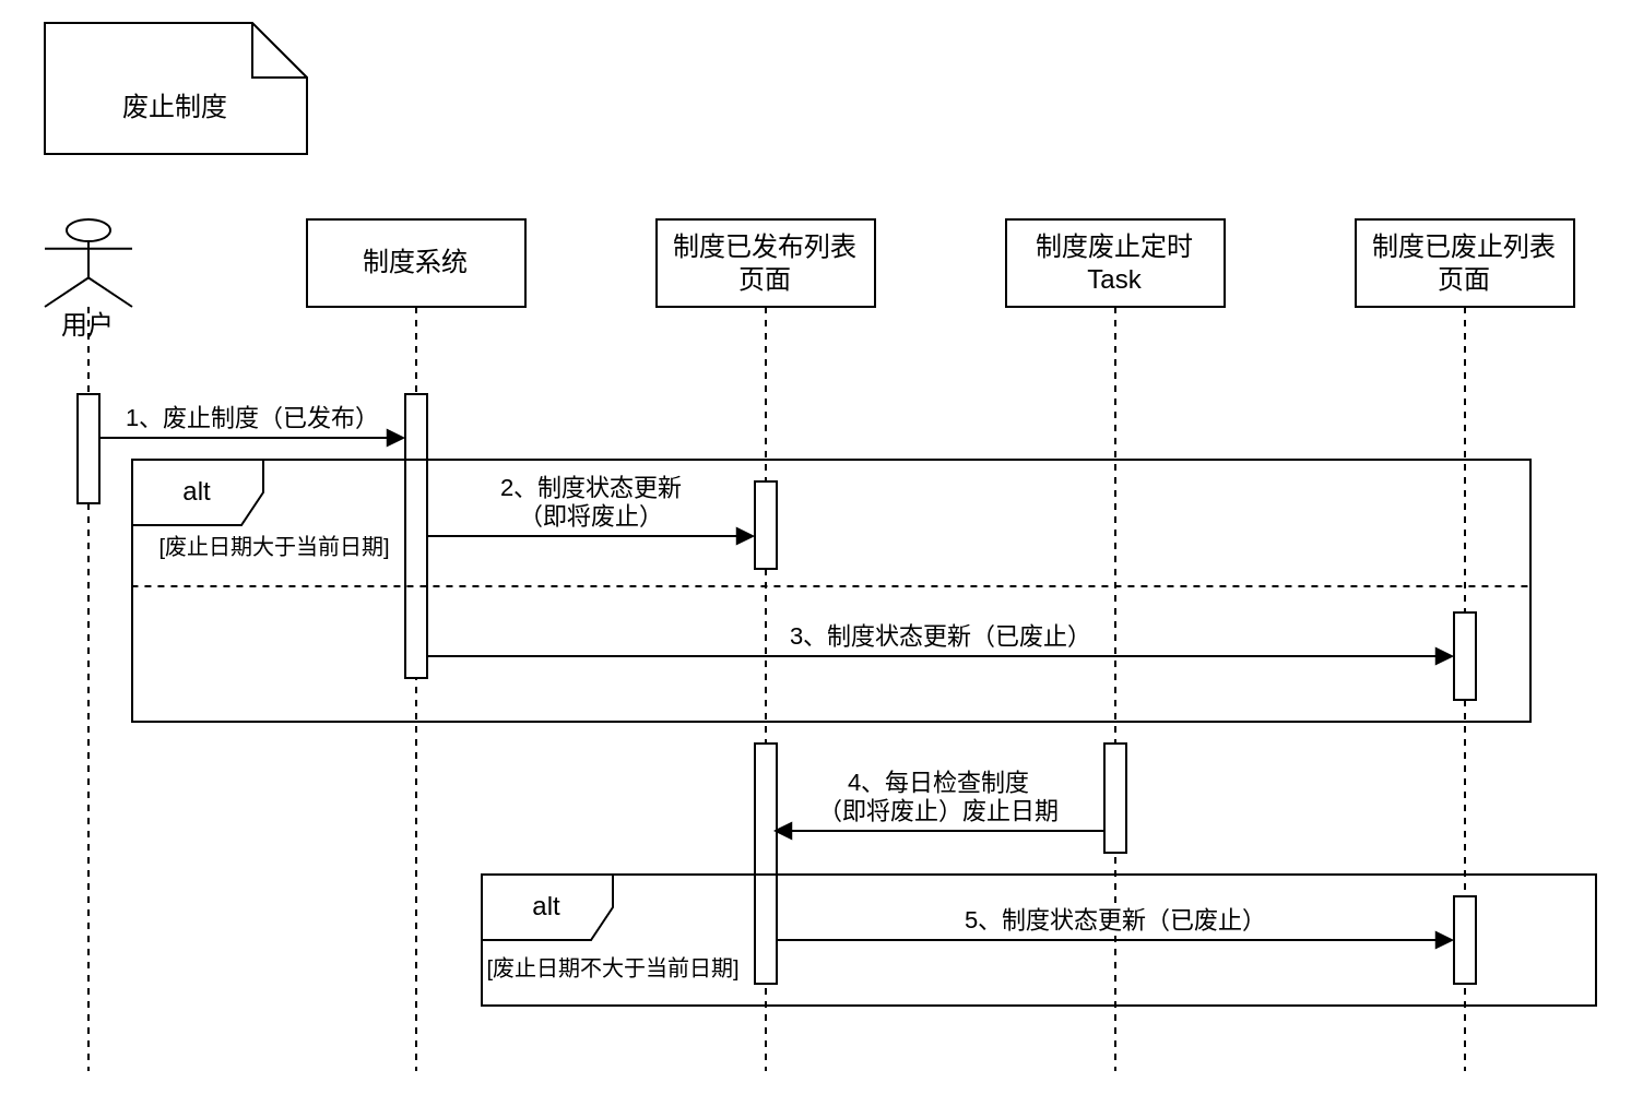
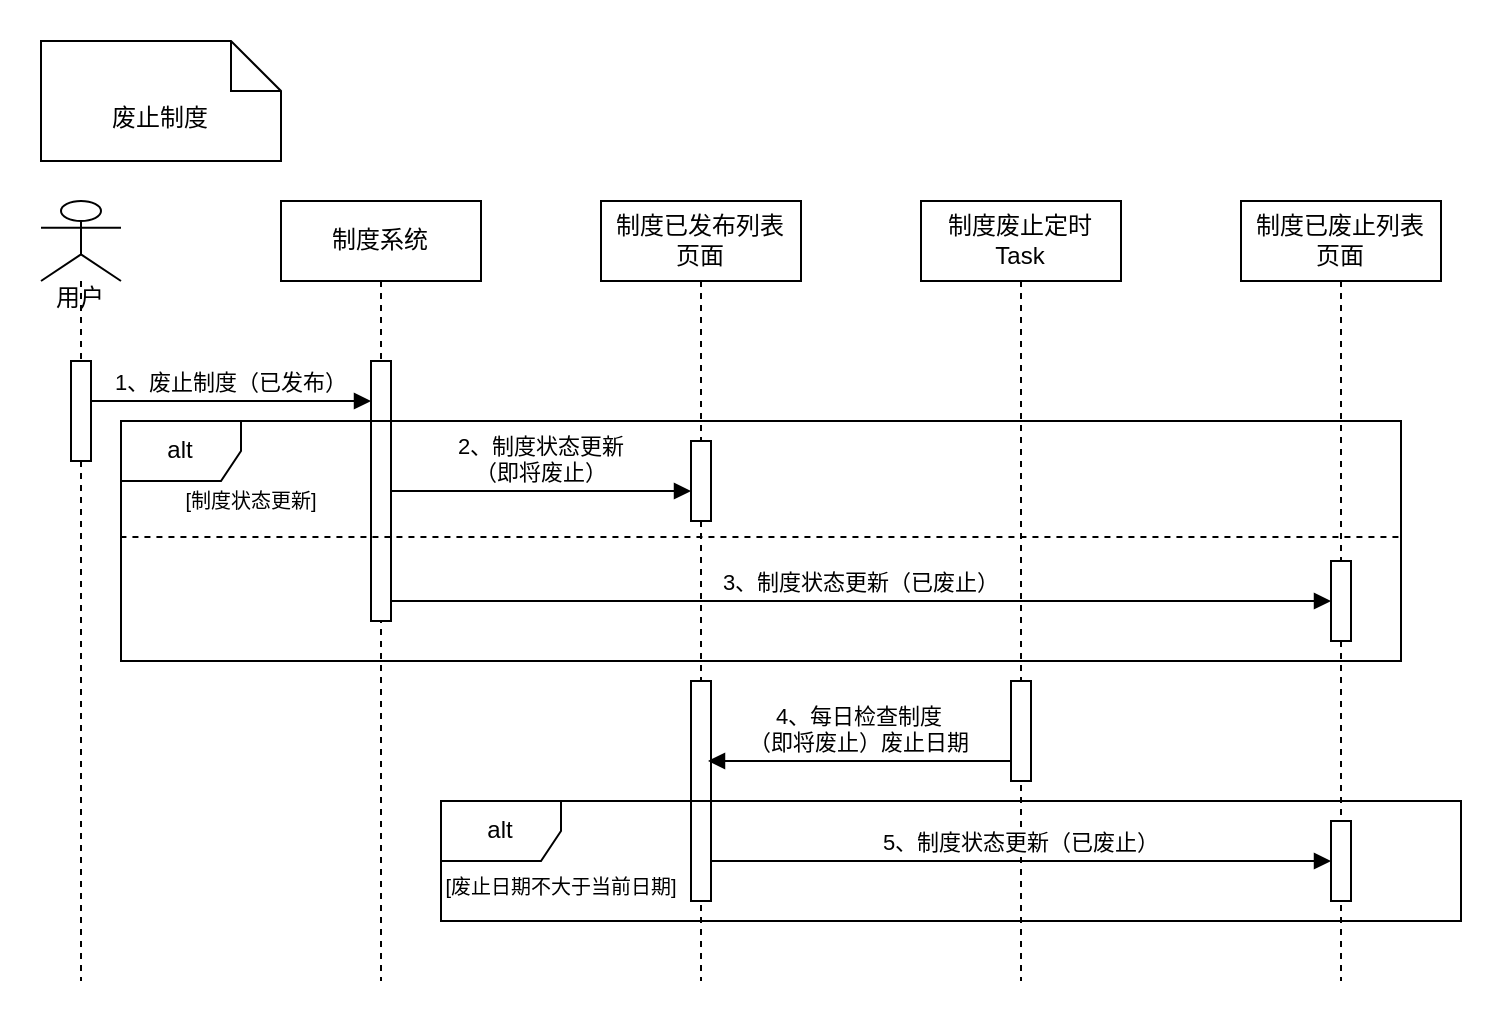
- <mxCell id="2" value="废止制度" style="shape=note2;boundedLbl=1;whiteSpace=wrap;html=1;size=25;verticalAlign=top;align=center;" parent="1" vertex="1"><mxGeometry x="20" y="10" width="120" height="60" as="geometry" /></mxCell>
+ <mxCell id="2" value="废止制度" style="shape=note2;boundedLbl=1;whiteSpace=wrap;html=1;size=25;verticalAlign=top;align=center;" parent="1" vertex="1"><mxGeometry x="20" y="20" width="120" height="60" as="geometry" /></mxCell>
- <mxCell id="20" value="&lt;span style=&quot;font-size: 10px;&quot;&gt;[废止日期大于当前日期]&lt;/span&gt;" style="text;html=1;align=center;verticalAlign=middle;resizable=0;points=[];autosize=1;strokeColor=none;fillColor=none;" parent="1" vertex="1"><mxGeometry x="60" y="235" width="130" height="30" as="geometry" /></mxCell>
+ <mxCell id="20" value="&lt;span style=&quot;font-size: 10px;&quot;&gt;[制度状态更新]&lt;/span&gt;" style="text;html=1;align=center;verticalAlign=middle;resizable=0;points=[];autosize=1;strokeColor=none;fillColor=none;" parent="1" vertex="1"><mxGeometry x="60" y="235" width="130" height="30" as="geometry" /></mxCell>
